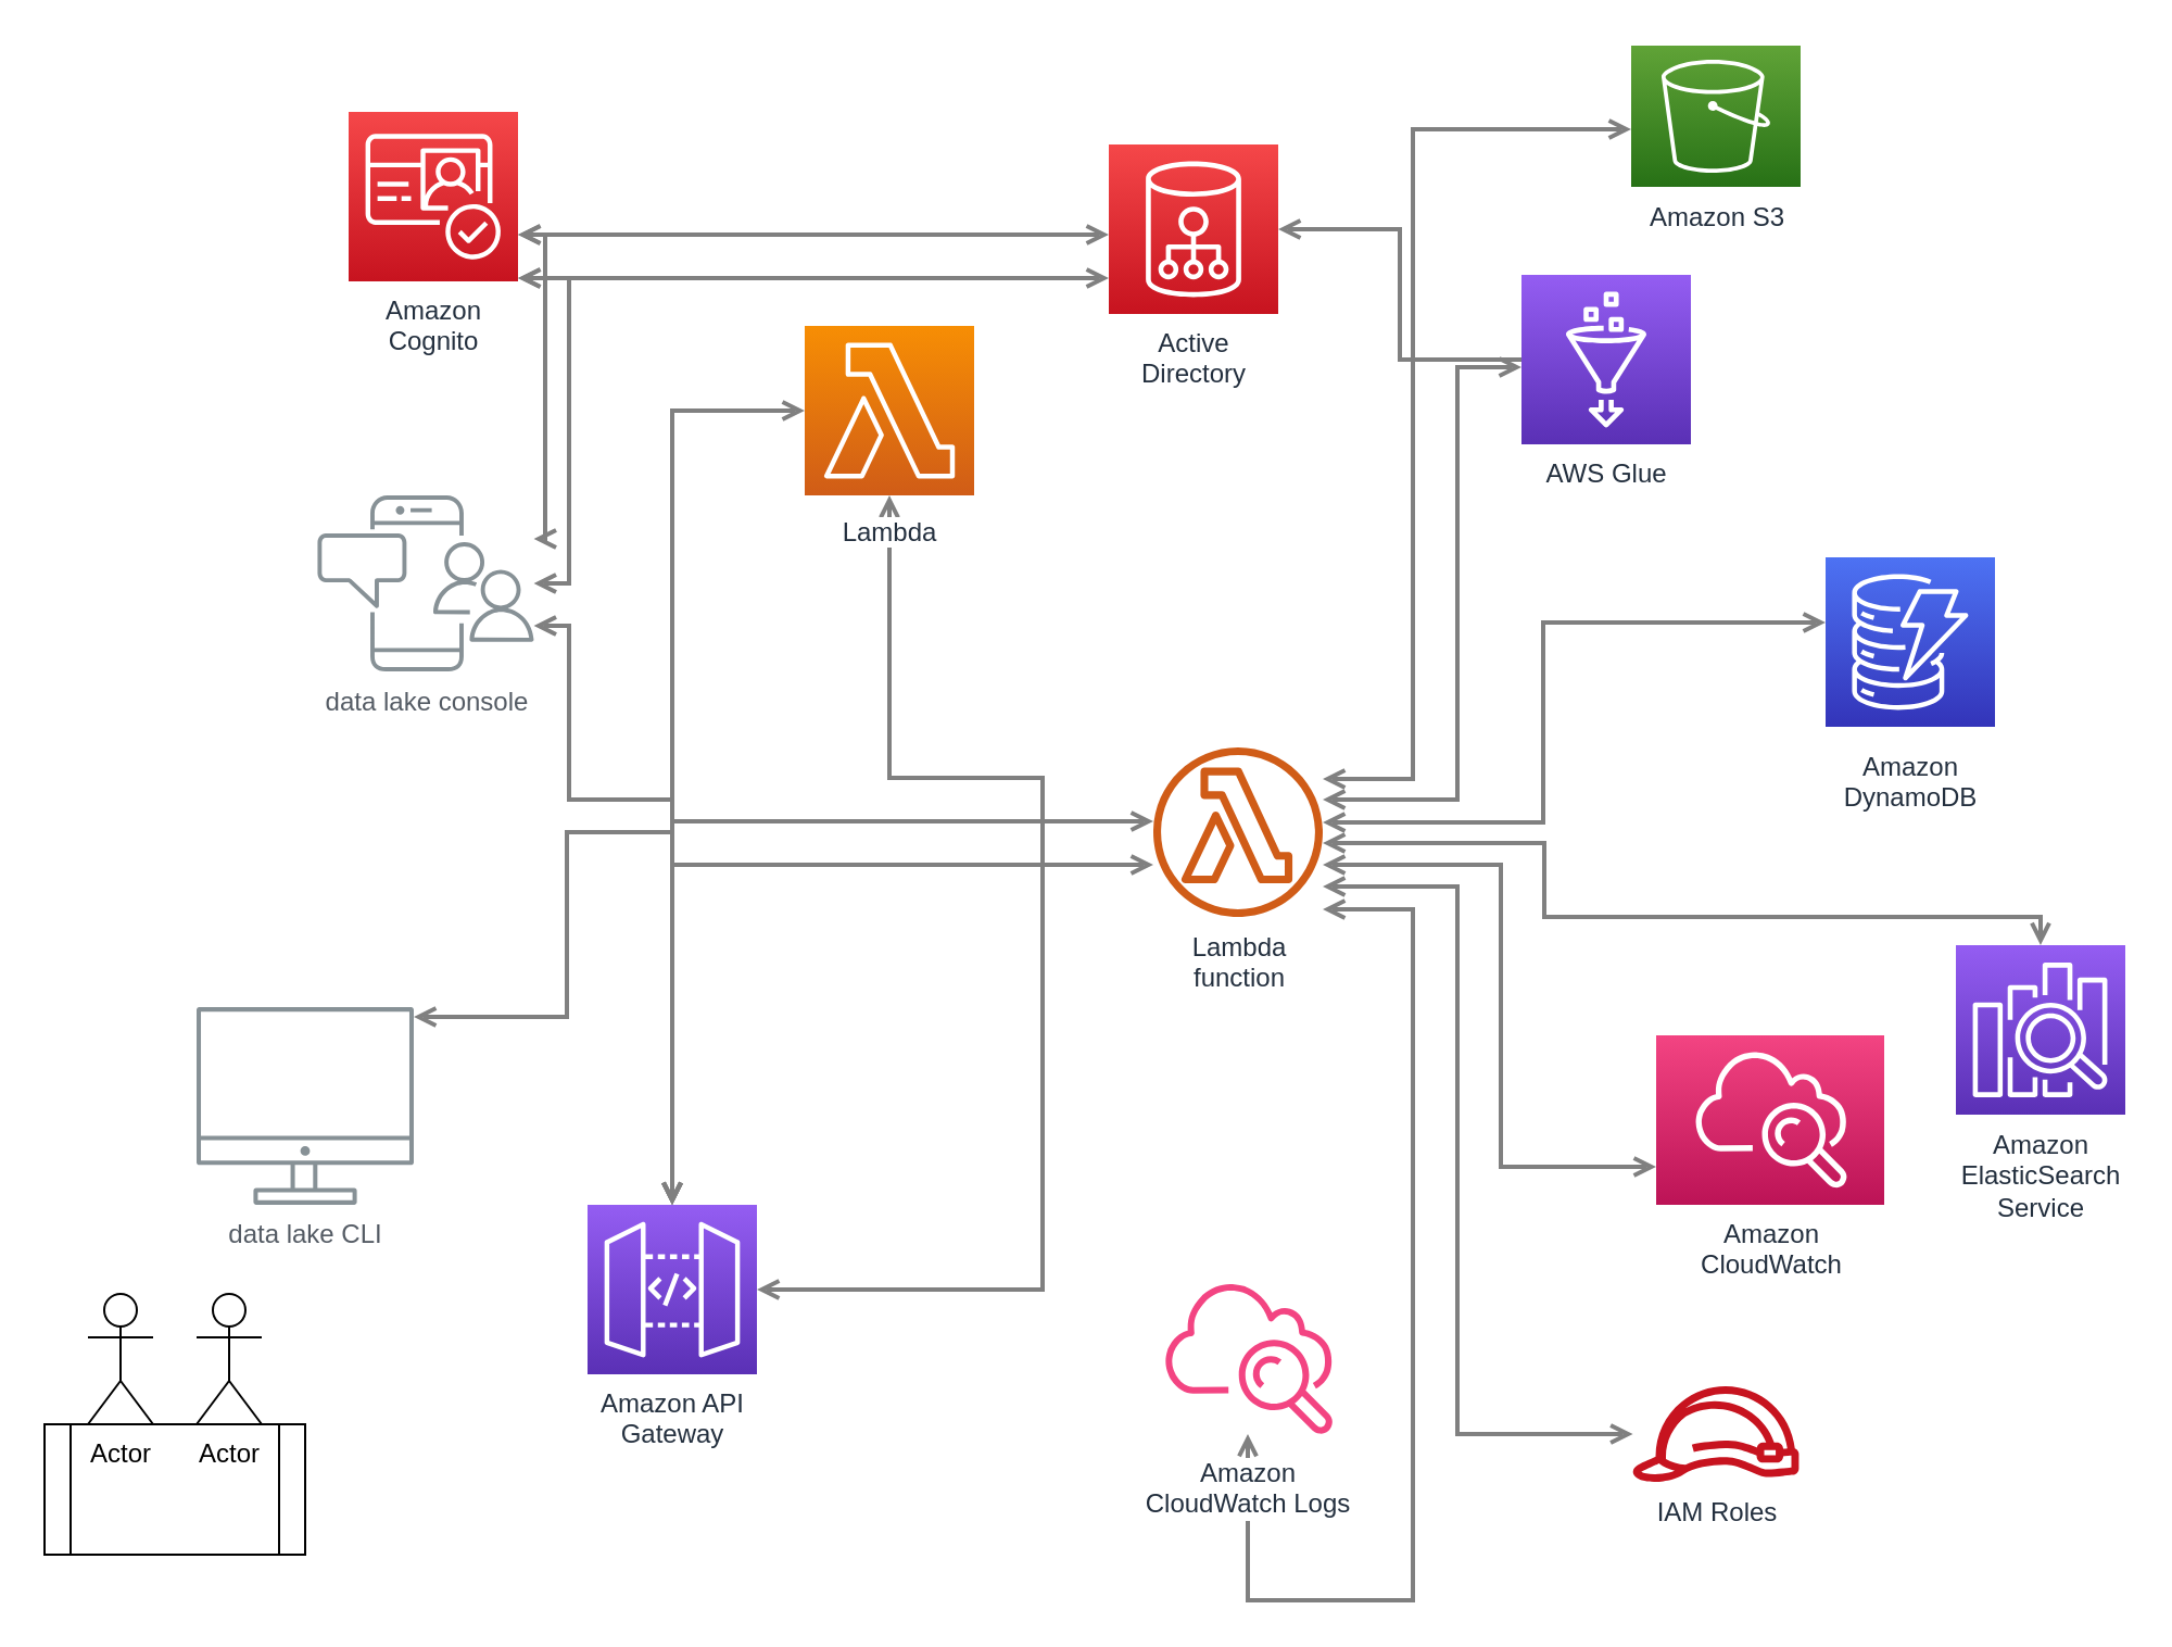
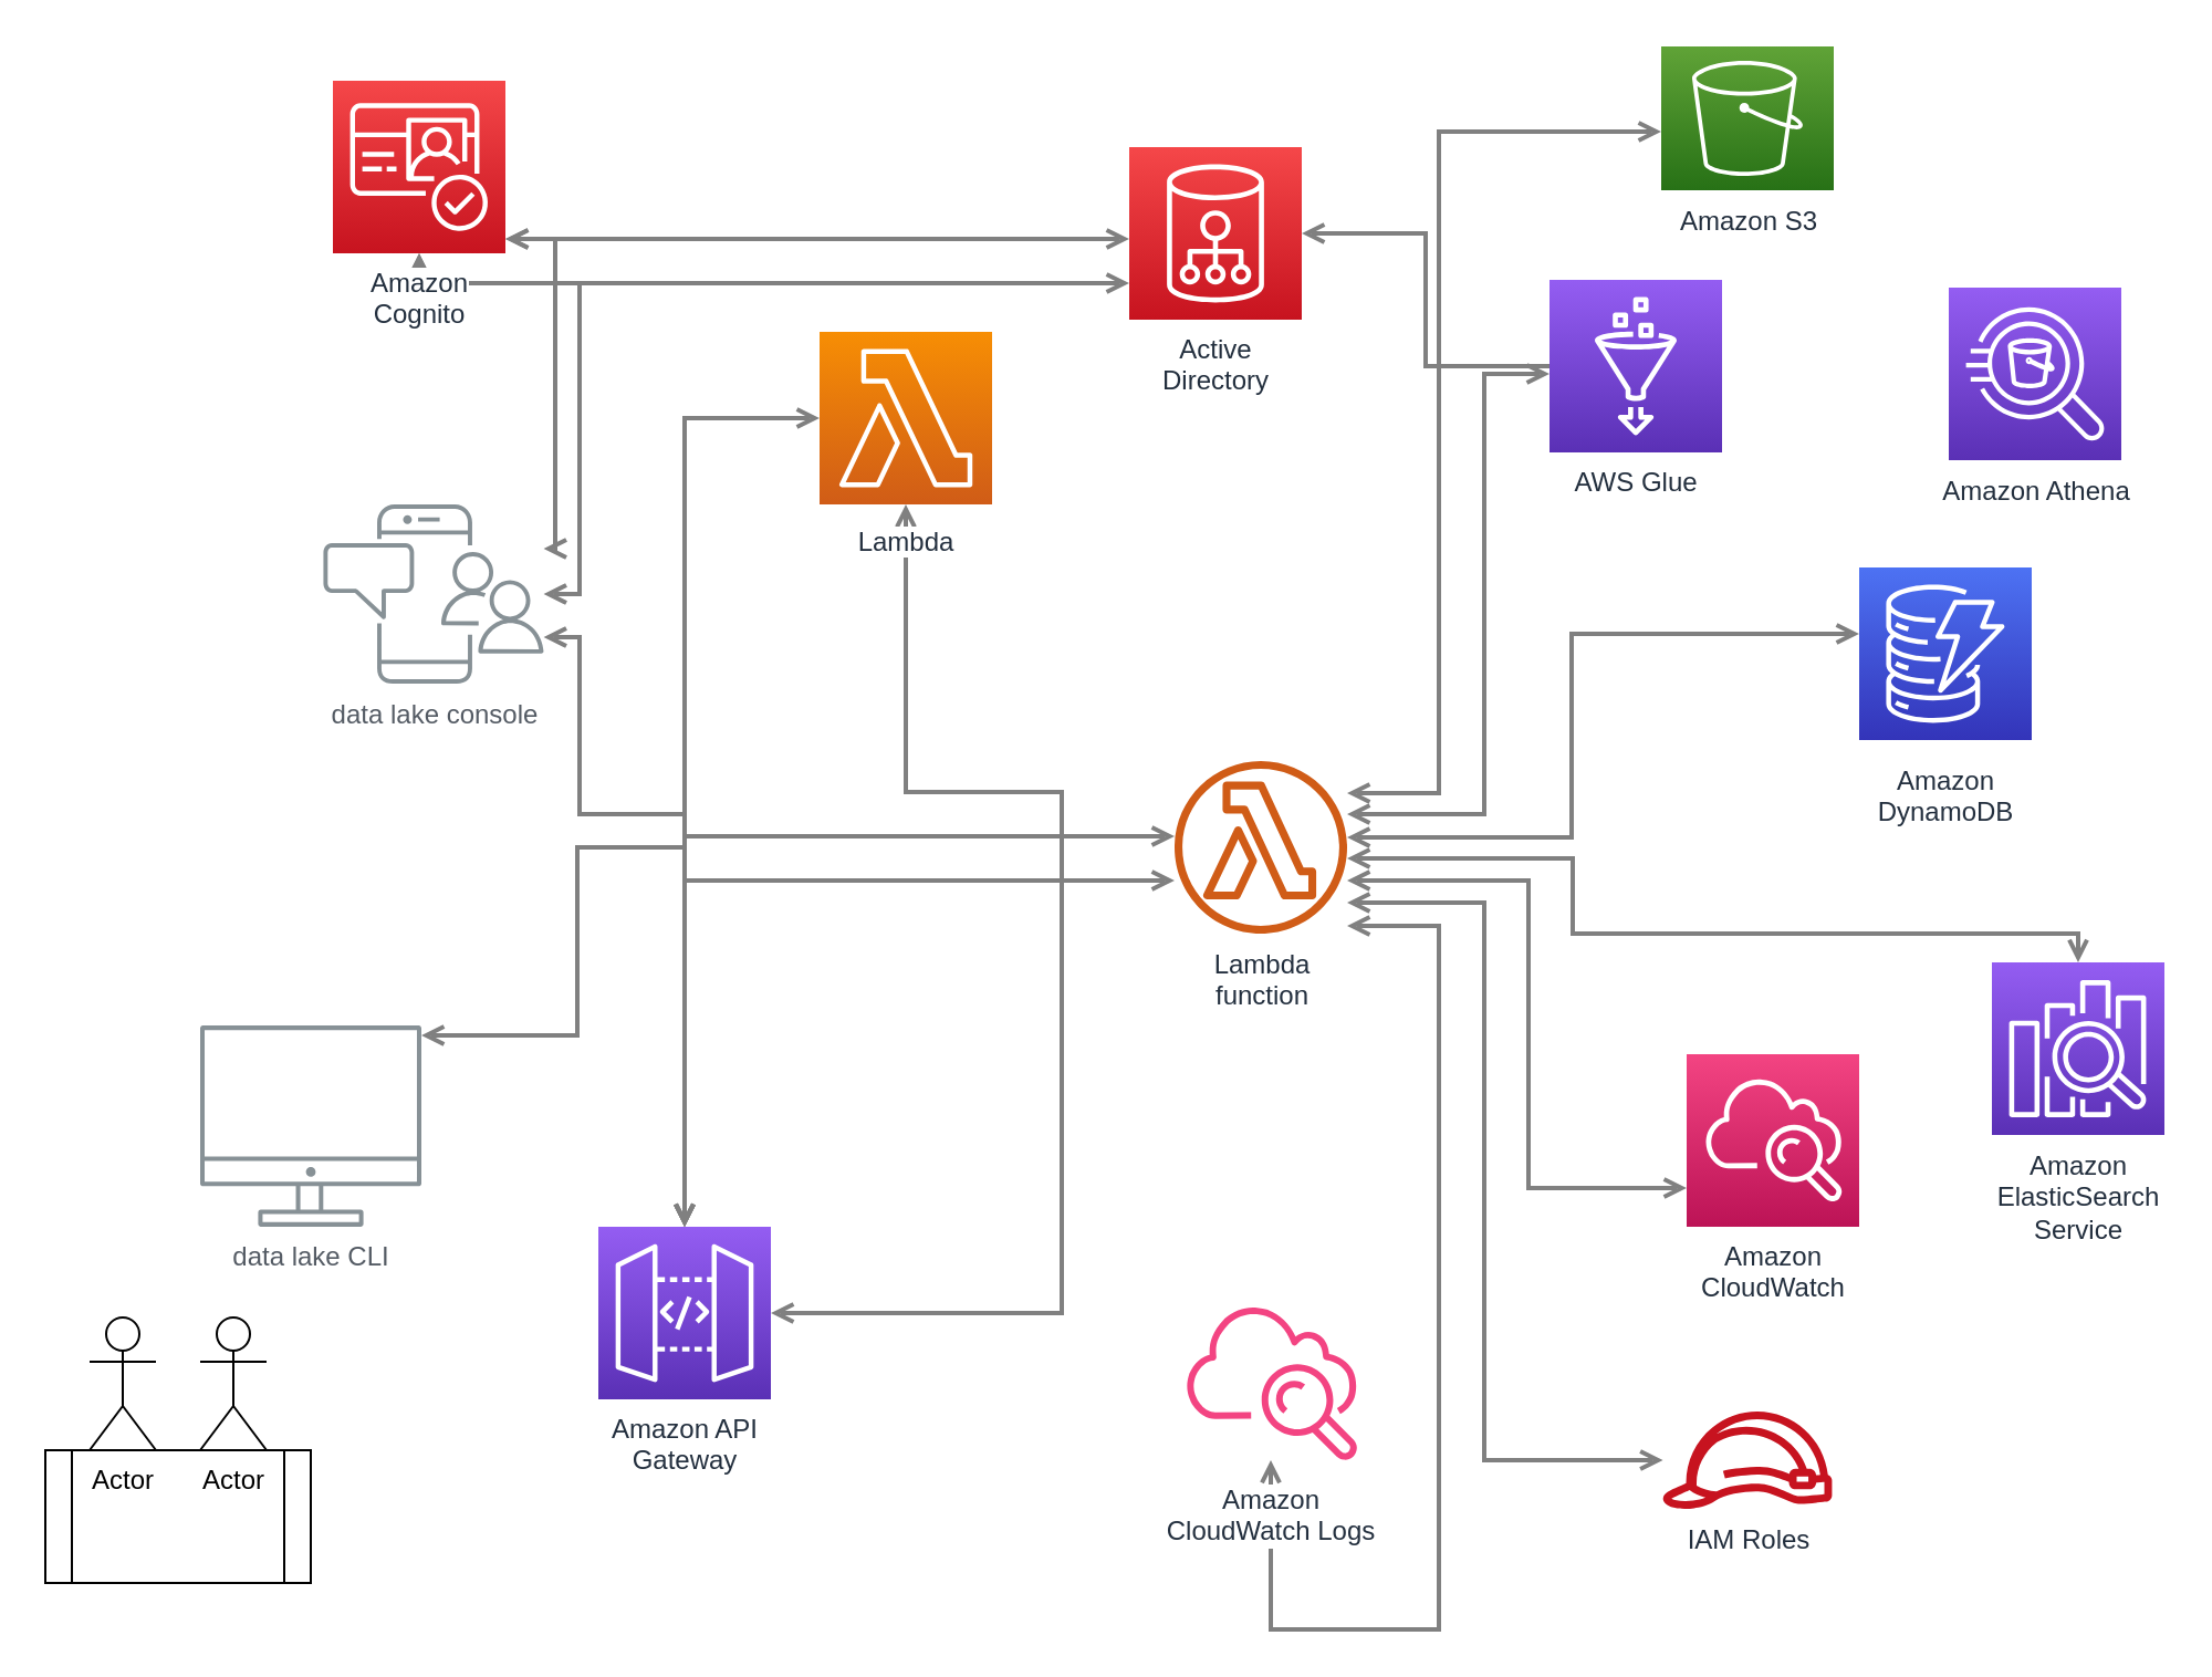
- <mxCell id="22" value="Amazon &lt;br&gt;Cognito" style="outlineConnect=0;fontColor=#232F3E;gradientColor=#F54749;gradientDirection=north;fillColor=#C7131F;strokeColor=#ffffff;dashed=0;verticalLabelPosition=bottom;verticalAlign=top;align=center;html=1;fontSize=12;fontStyle=0;aspect=fixed;shape=mxgraph.aws4.resourceIcon;resIcon=mxgraph.aws4.cognito;labelBackgroundColor=#ffffff;" parent="1" vertex="1"><mxGeometry x="160" y="51" width="78" height="78" as="geometry" /></mxCell>
+ <mxCell id="22" value="Amazon &lt;br&gt;Cognito" style="outlineConnect=0;fontColor=#232F3E;gradientColor=#F54749;gradientDirection=north;fillColor=#C7131F;strokeColor=#ffffff;dashed=0;verticalLabelPosition=bottom;verticalAlign=top;align=center;html=1;fontSize=12;fontStyle=0;aspect=fixed;shape=mxgraph.aws4.resourceIcon;resIcon=mxgraph.aws4.cognito;labelBackgroundColor=#ffffff;" parent="1" vertex="1"><mxGeometry x="150" y="36" width="78" height="78" as="geometry" /></mxCell>
+ <mxCell id="29" value="Amazon Athena" style="outlineConnect=0;fontColor=#232F3E;gradientColor=#945DF2;gradientDirection=north;fillColor=#5A30B5;strokeColor=#ffffff;dashed=0;verticalLabelPosition=bottom;verticalAlign=top;align=center;html=1;fontSize=12;fontStyle=0;aspect=fixed;shape=mxgraph.aws4.resourceIcon;resIcon=mxgraph.aws4.athena;labelBackgroundColor=#ffffff;" parent="1" vertex="1"><mxGeometry x="880.5" y="129.5" width="78" height="78" as="geometry" /></mxCell>
- <mxCell id="32" value="Amazon&lt;br&gt;CloudWatch&lt;br&gt;" style="outlineConnect=0;fontColor=#232F3E;gradientColor=#F34482;gradientDirection=north;fillColor=#BC1356;strokeColor=#ffffff;dashed=0;verticalLabelPosition=bottom;verticalAlign=top;align=center;html=1;fontSize=12;fontStyle=0;aspect=fixed;shape=mxgraph.aws4.resourceIcon;resIcon=mxgraph.aws4.cloudwatch;labelBackgroundColor=#ffffff;" parent="1" vertex="1"><mxGeometry x="762" y="476" width="105" height="78" as="geometry" /></mxCell>
+ <mxCell id="32" value="Amazon&lt;br&gt;CloudWatch&lt;br&gt;" style="outlineConnect=0;fontColor=#232F3E;gradientColor=#F34482;gradientDirection=north;fillColor=#BC1356;strokeColor=#ffffff;dashed=0;verticalLabelPosition=bottom;verticalAlign=top;align=center;html=1;fontSize=12;fontStyle=0;aspect=fixed;shape=mxgraph.aws4.resourceIcon;resIcon=mxgraph.aws4.cloudwatch;labelBackgroundColor=#ffffff;" parent="1" vertex="1"><mxGeometry x="762" y="476" width="78" height="78" as="geometry" /></mxCell>
